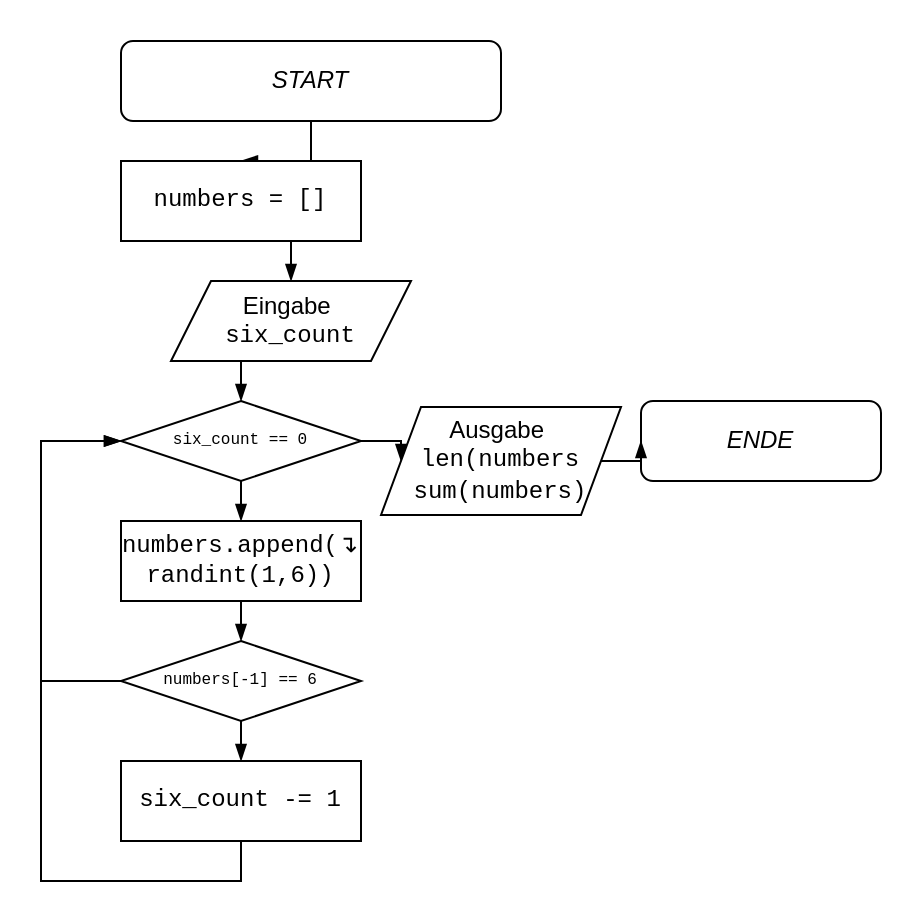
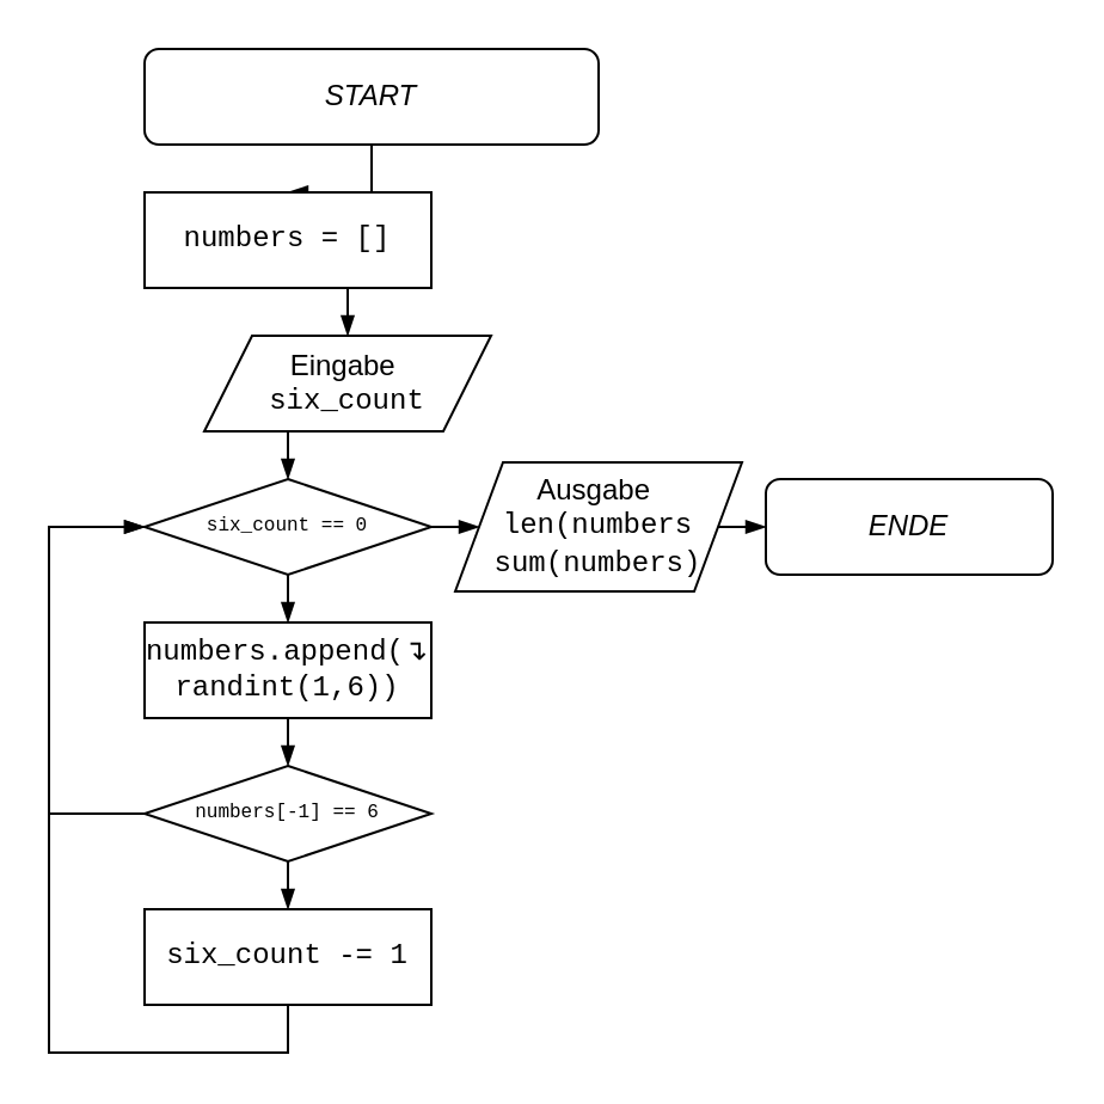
- <mxCell id="20" value="Ausgabe&amp;nbsp;&lt;div&gt;&lt;font face=&quot;Courier New&quot;&gt;len(numbers&lt;/font&gt;&lt;/div&gt;&lt;div&gt;&lt;font face=&quot;Courier New&quot;&gt;sum(numbers)&lt;/font&gt;&lt;/div&gt;" style="shape=parallelogram;perimeter=parallelogramPerimeter;whiteSpace=wrap;html=1;fixedSize=1;" vertex="1" parent="1"><mxGeometry x="190" y="203" width="120" height="54" as="geometry" /></mxCell>
+ <mxCell id="20" value="Ausgabe&amp;nbsp;&lt;div&gt;&lt;font face=&quot;Courier New&quot;&gt;len(numbers&lt;/font&gt;&lt;/div&gt;&lt;div&gt;&lt;font face=&quot;Courier New&quot;&gt;sum(numbers)&lt;/font&gt;&lt;/div&gt;" style="shape=parallelogram;perimeter=parallelogramPerimeter;whiteSpace=wrap;html=1;fixedSize=1;" vertex="1" parent="1"><mxGeometry x="190" y="193" width="120" height="54" as="geometry" /></mxCell>
